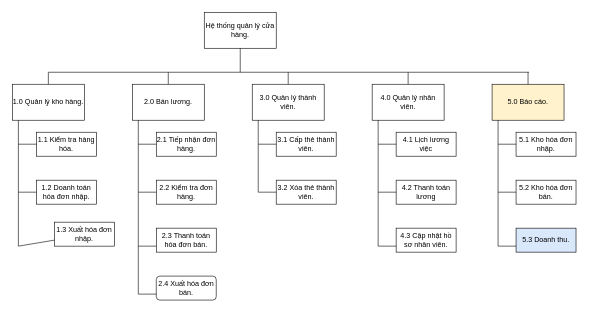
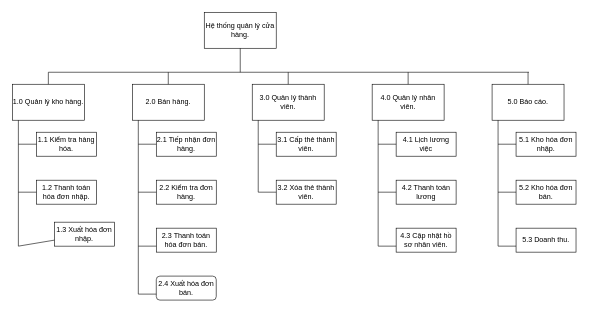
- <mxCell id="4" value="2.0 Bán lương." style="rounded=0;whiteSpace=wrap;html=1;" vertex="1" parent="1"><mxGeometry x="220" y="140" width="120" height="60" as="geometry" /></mxCell>
+ <mxCell id="4" value="2.0 Bán hàng." style="rounded=0;whiteSpace=wrap;html=1;" vertex="1" parent="1"><mxGeometry x="220" y="140" width="120" height="60" as="geometry" /></mxCell>
- <mxCell id="7" value="5.0 Báo cáo." style="rounded=0;whiteSpace=wrap;html=1;fillColor=#fff2cc;" vertex="1" parent="1"><mxGeometry x="820" y="140" width="120" height="60" as="geometry" /></mxCell>
+ <mxCell id="7" value="5.0 Báo cáo." style="rounded=0;whiteSpace=wrap;html=1;" vertex="1" parent="1"><mxGeometry x="820" y="140" width="120" height="60" as="geometry" /></mxCell>
- <mxCell id="9" value="1.2 Doanh toán hóa đơn nhập." style="rounded=0;whiteSpace=wrap;html=1;" vertex="1" parent="1"><mxGeometry x="60" y="300" width="100" height="40" as="geometry" /></mxCell>
+ <mxCell id="9" value="1.2 Thanh toán hóa đơn nhập." style="rounded=0;whiteSpace=wrap;html=1;" vertex="1" parent="1"><mxGeometry x="60" y="300" width="100" height="40" as="geometry" /></mxCell>
- <mxCell id="45" value="5.3 Doanh thu." style="rounded=0;whiteSpace=wrap;html=1;fillColor=#dae8fc;" vertex="1" parent="1"><mxGeometry x="860" y="380" width="100" height="40" as="geometry" /></mxCell>
+ <mxCell id="45" value="5.3 Doanh thu." style="rounded=0;whiteSpace=wrap;html=1;" vertex="1" parent="1"><mxGeometry x="860" y="380" width="100" height="40" as="geometry" /></mxCell>
